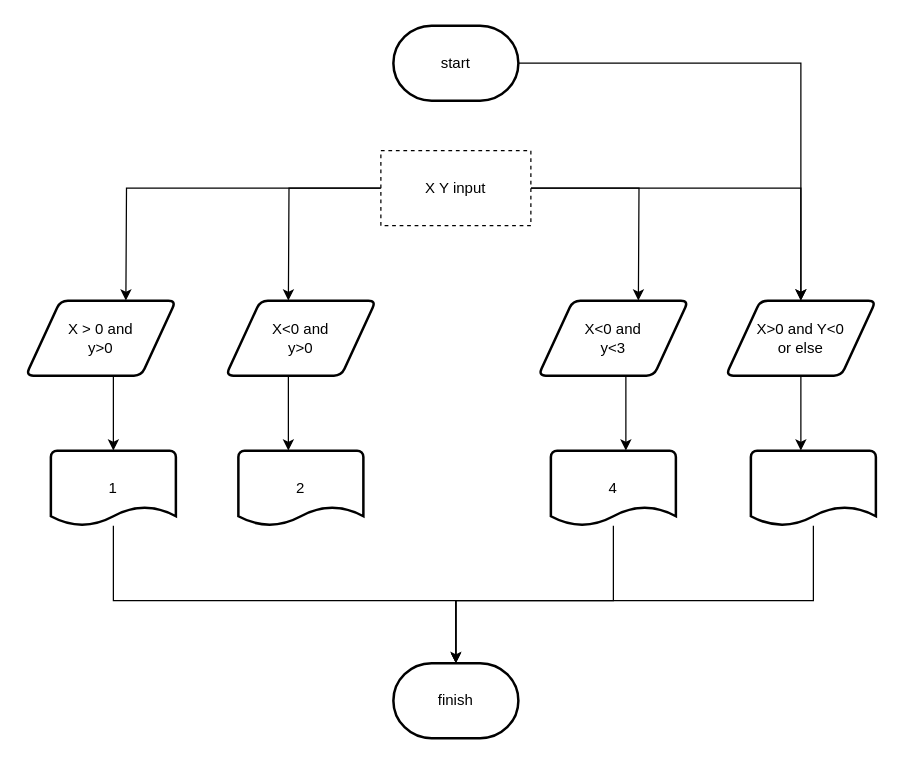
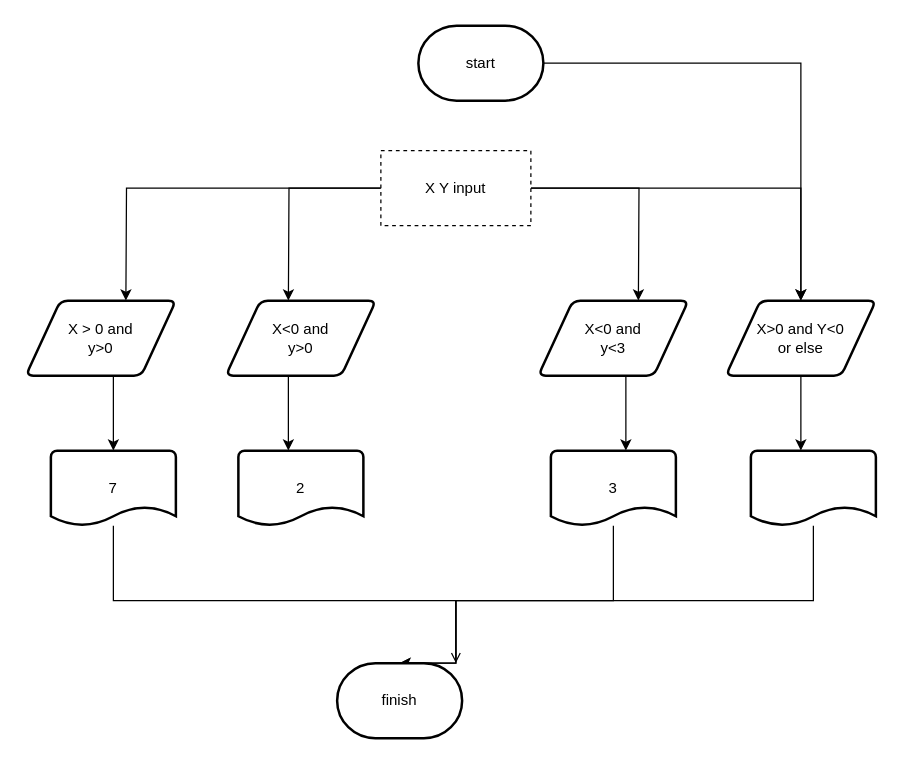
- <mxCell id="3" value="start" style="strokeWidth=2;html=1;shape=mxgraph.flowchart.terminator;whiteSpace=wrap;" vertex="1" parent="1"><mxGeometry x="314" y="20" width="100" height="60" as="geometry" /></mxCell>
+ <mxCell id="3" value="start" style="strokeWidth=2;html=1;shape=mxgraph.flowchart.terminator;whiteSpace=wrap;" vertex="1" parent="1"><mxGeometry x="334" y="20" width="100" height="60" as="geometry" /></mxCell>
- <mxCell id="17" value="1" style="strokeWidth=2;html=1;shape=mxgraph.flowchart.document2;whiteSpace=wrap;size=0.25;" vertex="1" parent="1"><mxGeometry x="40" y="360" width="100" height="60" as="geometry" /></mxCell>
+ <mxCell id="17" value="7" style="strokeWidth=2;html=1;shape=mxgraph.flowchart.document2;whiteSpace=wrap;size=0.25;" vertex="1" parent="1"><mxGeometry x="40" y="360" width="100" height="60" as="geometry" /></mxCell>
- <mxCell id="20" value="4" style="strokeWidth=2;html=1;shape=mxgraph.flowchart.document2;whiteSpace=wrap;size=0.25;" vertex="1" parent="1"><mxGeometry x="440" y="360" width="100" height="60" as="geometry" /></mxCell>
+ <mxCell id="20" value="3" style="strokeWidth=2;html=1;shape=mxgraph.flowchart.document2;whiteSpace=wrap;size=0.25;" vertex="1" parent="1"><mxGeometry x="440" y="360" width="100" height="60" as="geometry" /></mxCell>
- <mxCell id="23" value="finish" style="strokeWidth=2;html=1;shape=mxgraph.flowchart.terminator;whiteSpace=wrap;" vertex="1" parent="1"><mxGeometry x="314" y="530" width="100" height="60" as="geometry" /></mxCell>
+ <mxCell id="23" value="finish" style="strokeWidth=2;html=1;shape=mxgraph.flowchart.terminator;whiteSpace=wrap;" vertex="1" parent="1"><mxGeometry x="269" y="530" width="100" height="60" as="geometry" /></mxCell>
